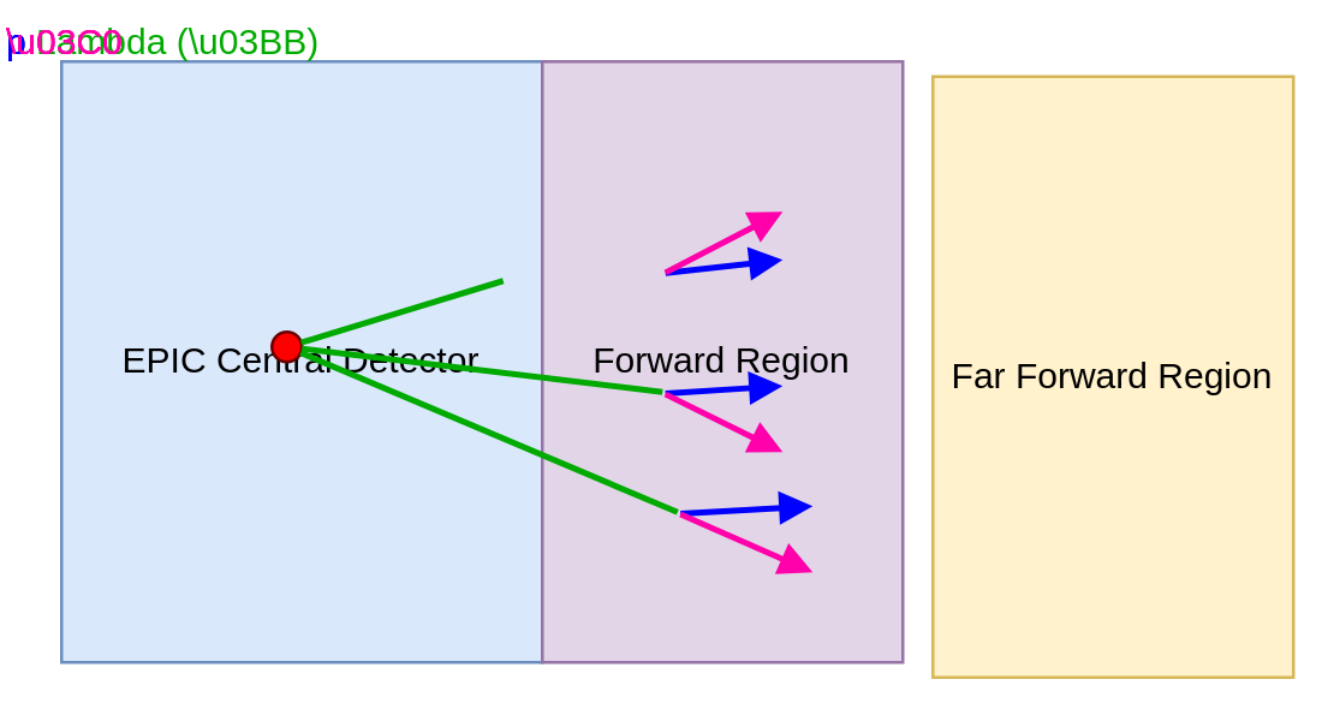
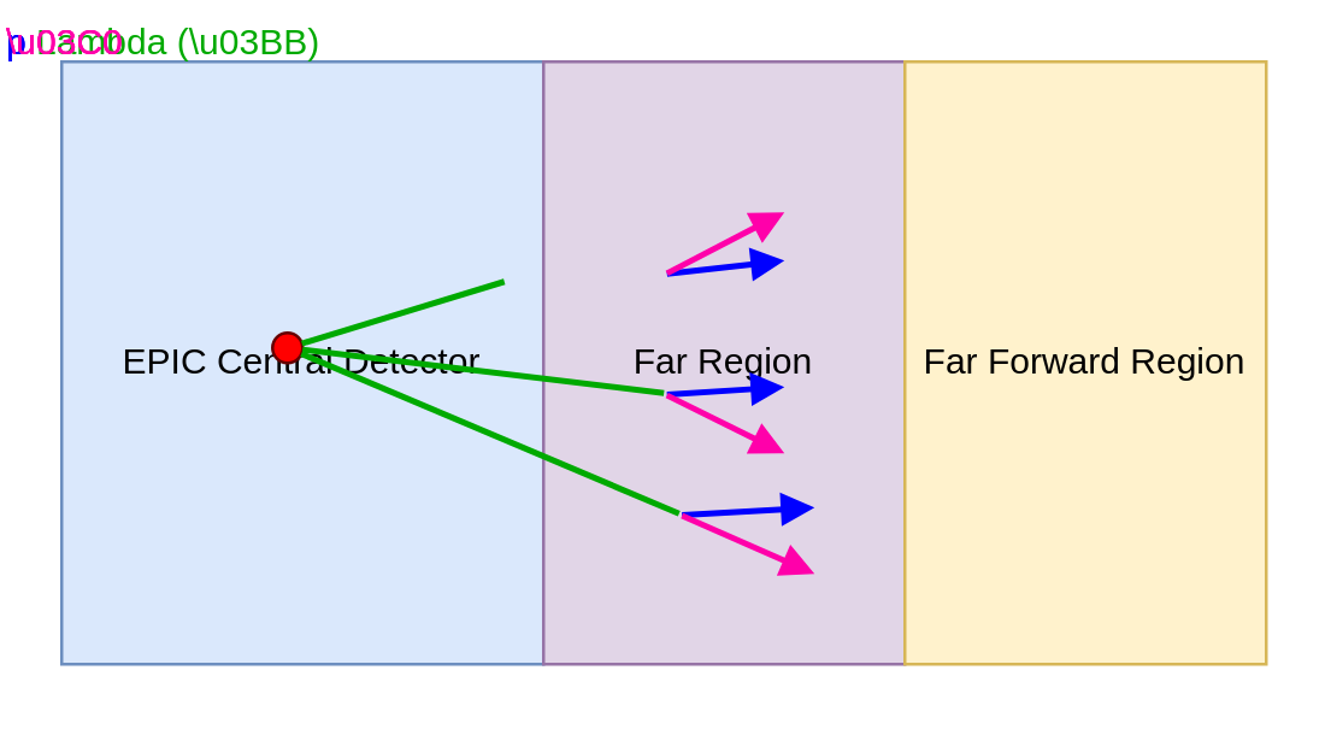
- <mxCell id="3" value="Forward Region" style="rounded=0;whiteSpace=wrap;html=1;align=center;verticalAlign=middle;fillColor=#e1d5e7;strokeColor=#9673a6;" parent="1" vertex="1"><mxGeometry x="180" y="20" width="120" height="200" as="geometry" /></mxCell>
+ <mxCell id="3" value="Far Region" style="rounded=0;whiteSpace=wrap;html=1;align=center;verticalAlign=middle;fillColor=#e1d5e7;strokeColor=#9673a6;" parent="1" vertex="1"><mxGeometry x="180" y="20" width="120" height="200" as="geometry" /></mxCell>
- <mxCell id="4" value="Far Forward Region" style="rounded=0;whiteSpace=wrap;html=1;align=center;verticalAlign=middle;fillColor=#fff2cc;strokeColor=#d6b656;" parent="1" vertex="1"><mxGeometry x="310" y="25" width="120" height="200" as="geometry" /></mxCell>
+ <mxCell id="4" value="Far Forward Region" style="rounded=0;whiteSpace=wrap;html=1;align=center;verticalAlign=middle;fillColor=#fff2cc;strokeColor=#d6b656;" parent="1" vertex="1"><mxGeometry x="300" y="20" width="120" height="200" as="geometry" /></mxCell>
